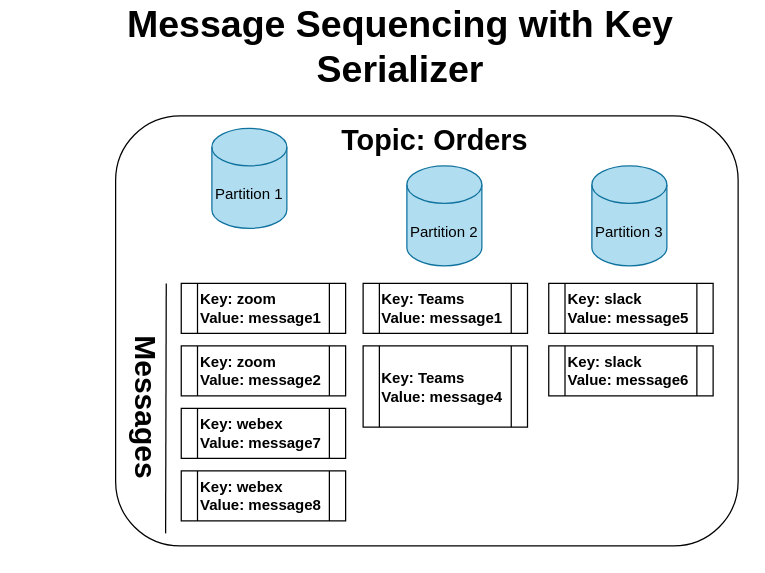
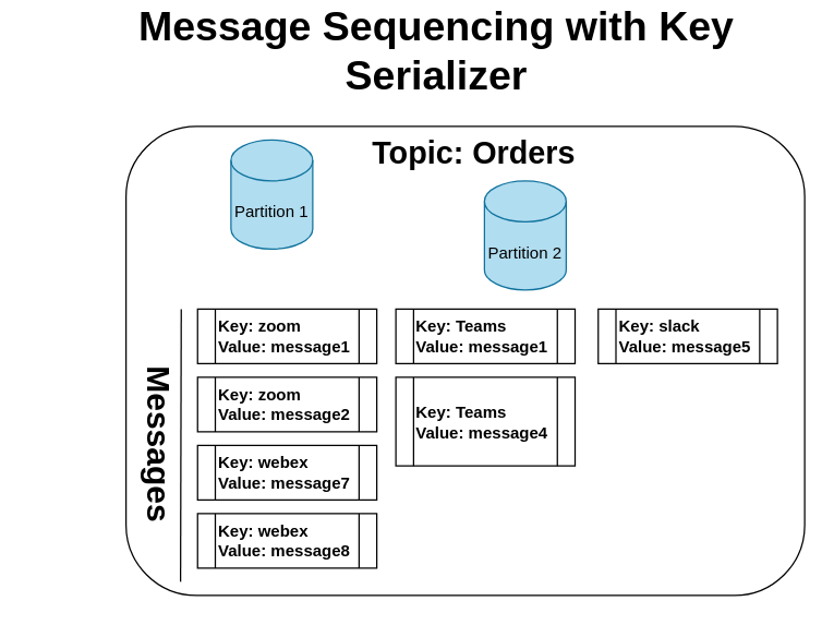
- <mxCell id="4" value="Partition 2" style="shape=cylinder3;whiteSpace=wrap;html=1;boundedLbl=1;backgroundOutline=1;size=15;fillColor=#b1ddf0;strokeColor=#10739e;" vertex="1" parent="1"><mxGeometry x="325" y="126" width="60" height="80" as="geometry" /></mxCell>
+ <mxCell id="4" value="Partition 2" style="shape=cylinder3;whiteSpace=wrap;html=1;boundedLbl=1;backgroundOutline=1;size=15;fillColor=#b1ddf0;strokeColor=#10739e;" vertex="1" parent="1"><mxGeometry x="355" y="126" width="60" height="80" as="geometry" /></mxCell>
- <mxCell id="5" value="Partition 3" style="shape=cylinder3;whiteSpace=wrap;html=1;boundedLbl=1;backgroundOutline=1;size=15;fillColor=#b1ddf0;strokeColor=#10739e;" vertex="1" parent="1"><mxGeometry x="473" y="126" width="60" height="80" as="geometry" /></mxCell>
- <mxCell id="16" value="&lt;b&gt;Key: slack&lt;br&gt;Value: message6&lt;/b&gt;" style="shape=process;whiteSpace=wrap;html=1;backgroundOutline=1;align=left;" vertex="1" parent="1"><mxGeometry x="438.5" y="270" width="131.5" height="40" as="geometry" /></mxCell>
